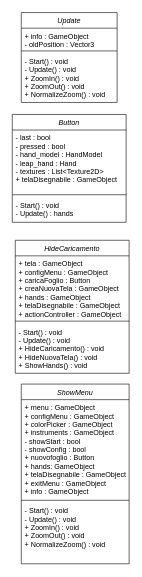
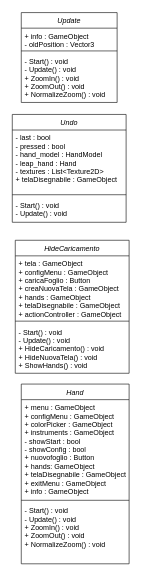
- <mxCell id="6" value="Button" style="swimlane;fontStyle=2;align=center;verticalAlign=top;childLayout=stackLayout;horizontal=1;startSize=26;horizontalStack=0;resizeParent=1;resizeLast=0;collapsible=1;marginBottom=0;rounded=0;shadow=0;strokeWidth=1;" vertex="1" parent="1"><mxGeometry x="20" y="190" width="190" height="180" as="geometry"><mxRectangle x="230" y="140" width="160" height="26" as="alternateBounds" /></mxGeometry></mxCell>
+ <mxCell id="6" value="Undo" style="swimlane;fontStyle=2;align=center;verticalAlign=top;childLayout=stackLayout;horizontal=1;startSize=26;horizontalStack=0;resizeParent=1;resizeLast=0;collapsible=1;marginBottom=0;rounded=0;shadow=0;strokeWidth=1;" vertex="1" parent="1"><mxGeometry x="20" y="190" width="190" height="180" as="geometry"><mxRectangle x="230" y="140" width="160" height="26" as="alternateBounds" /></mxGeometry></mxCell>
- <mxCell id="9" value="- Start() : void&#10;- Update() : hands" style="text;align=left;verticalAlign=top;spacingLeft=4;spacingRight=4;overflow=hidden;rotatable=0;points=[[0,0.5],[1,0.5]];portConstraint=eastwest;" vertex="1" parent="6"><mxGeometry y="138" width="190" height="42" as="geometry" /></mxCell>
+ <mxCell id="9" value="- Start() : void&#10;- Update() : void" style="text;align=left;verticalAlign=top;spacingLeft=4;spacingRight=4;overflow=hidden;rotatable=0;points=[[0,0.5],[1,0.5]];portConstraint=eastwest;" vertex="1" parent="6"><mxGeometry y="138" width="190" height="42" as="geometry" /></mxCell>
- <mxCell id="14" value="ShowMenu" style="swimlane;fontStyle=2;align=center;verticalAlign=top;childLayout=stackLayout;horizontal=1;startSize=26;horizontalStack=0;resizeParent=1;resizeLast=0;collapsible=1;marginBottom=0;rounded=0;shadow=0;strokeWidth=1;" vertex="1" parent="1"><mxGeometry x="35" y="640" width="180" height="300" as="geometry"><mxRectangle x="230" y="140" width="160" height="26" as="alternateBounds" /></mxGeometry></mxCell>
+ <mxCell id="14" value="Hand" style="swimlane;fontStyle=2;align=center;verticalAlign=top;childLayout=stackLayout;horizontal=1;startSize=26;horizontalStack=0;resizeParent=1;resizeLast=0;collapsible=1;marginBottom=0;rounded=0;shadow=0;strokeWidth=1;" vertex="1" parent="1"><mxGeometry x="35" y="640" width="180" height="300" as="geometry"><mxRectangle x="230" y="140" width="160" height="26" as="alternateBounds" /></mxGeometry></mxCell>
